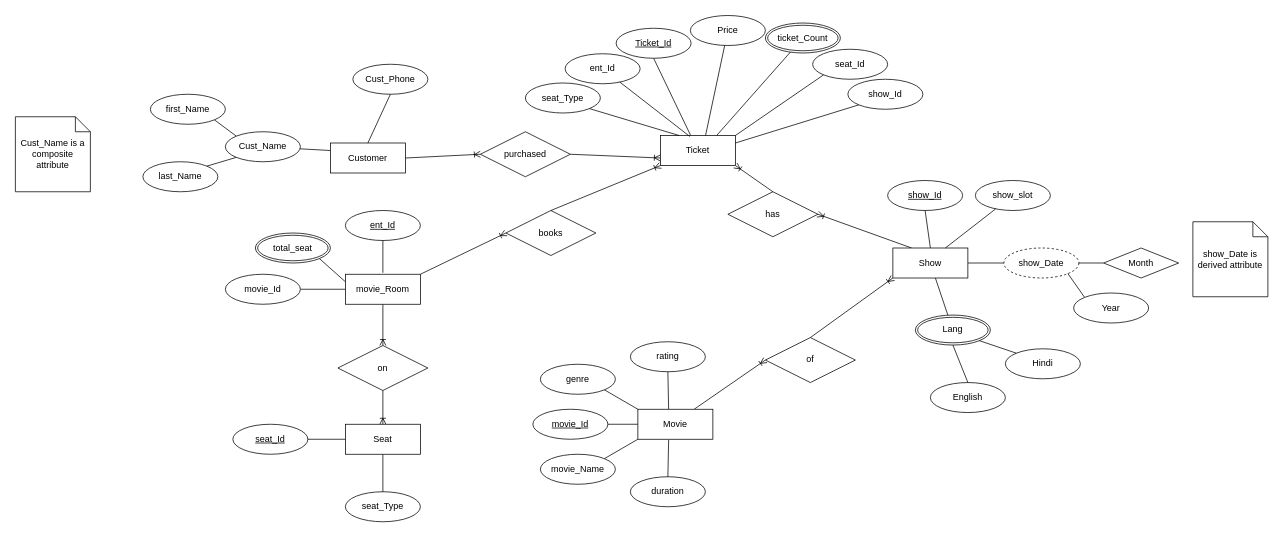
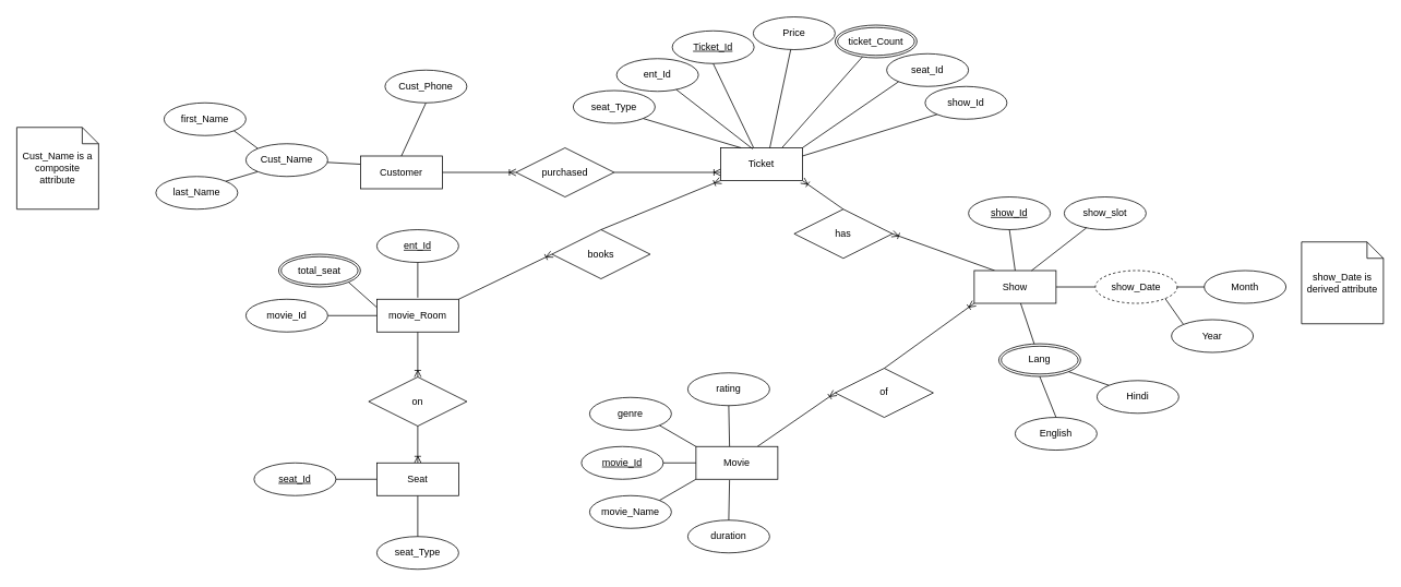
- <mxCell id="2" value="purchased" style="shape=rhombus;perimeter=rhombusPerimeter;whiteSpace=wrap;html=1;align=center;" parent="1" vertex="1"><mxGeometry x="640" y="175" width="120" height="60" as="geometry" /></mxCell>
+ <mxCell id="2" value="purchased" style="shape=rhombus;perimeter=rhombusPerimeter;whiteSpace=wrap;html=1;align=center;" parent="1" vertex="1"><mxGeometry x="630" y="180" width="120" height="60" as="geometry" /></mxCell>
- <mxCell id="60" value="Month" style="rhombus;whiteSpace=wrap;html=1;align=center;" parent="1" vertex="1"><mxGeometry x="1471" y="330" width="100" height="40" as="geometry" /></mxCell>
+ <mxCell id="60" value="Month" style="ellipse;whiteSpace=wrap;html=1;align=center;" parent="1" vertex="1"><mxGeometry x="1471" y="330" width="100" height="40" as="geometry" /></mxCell>
